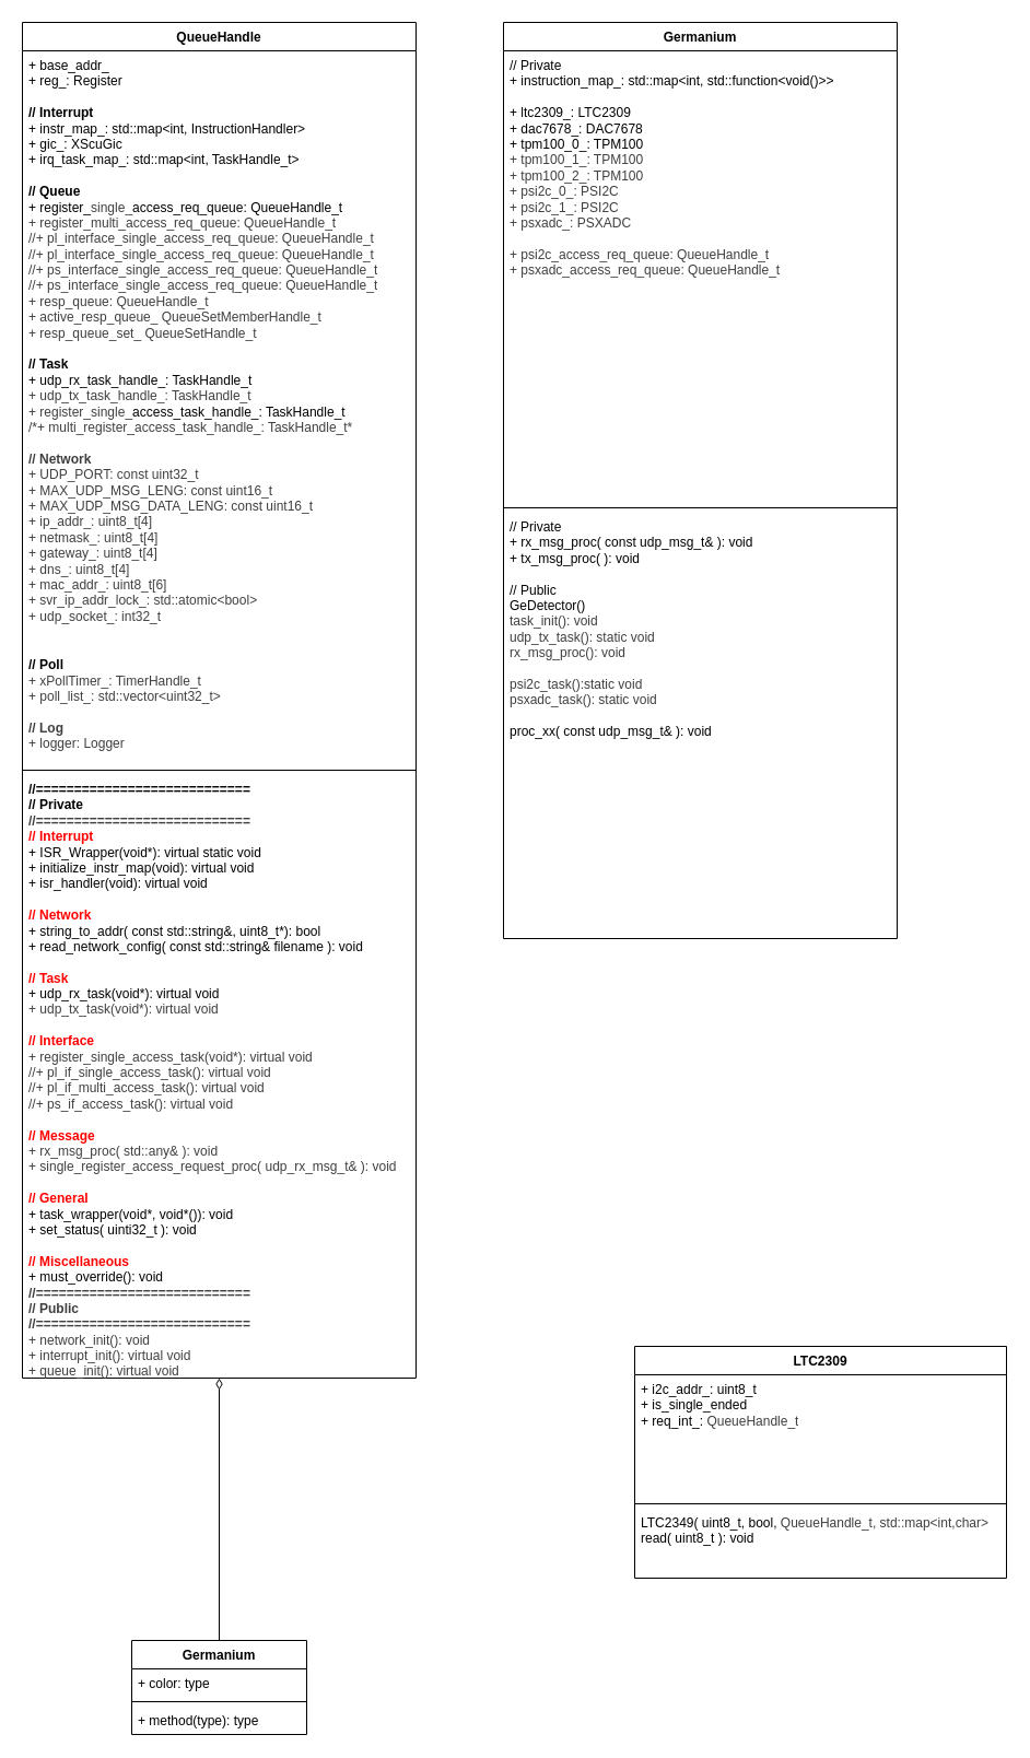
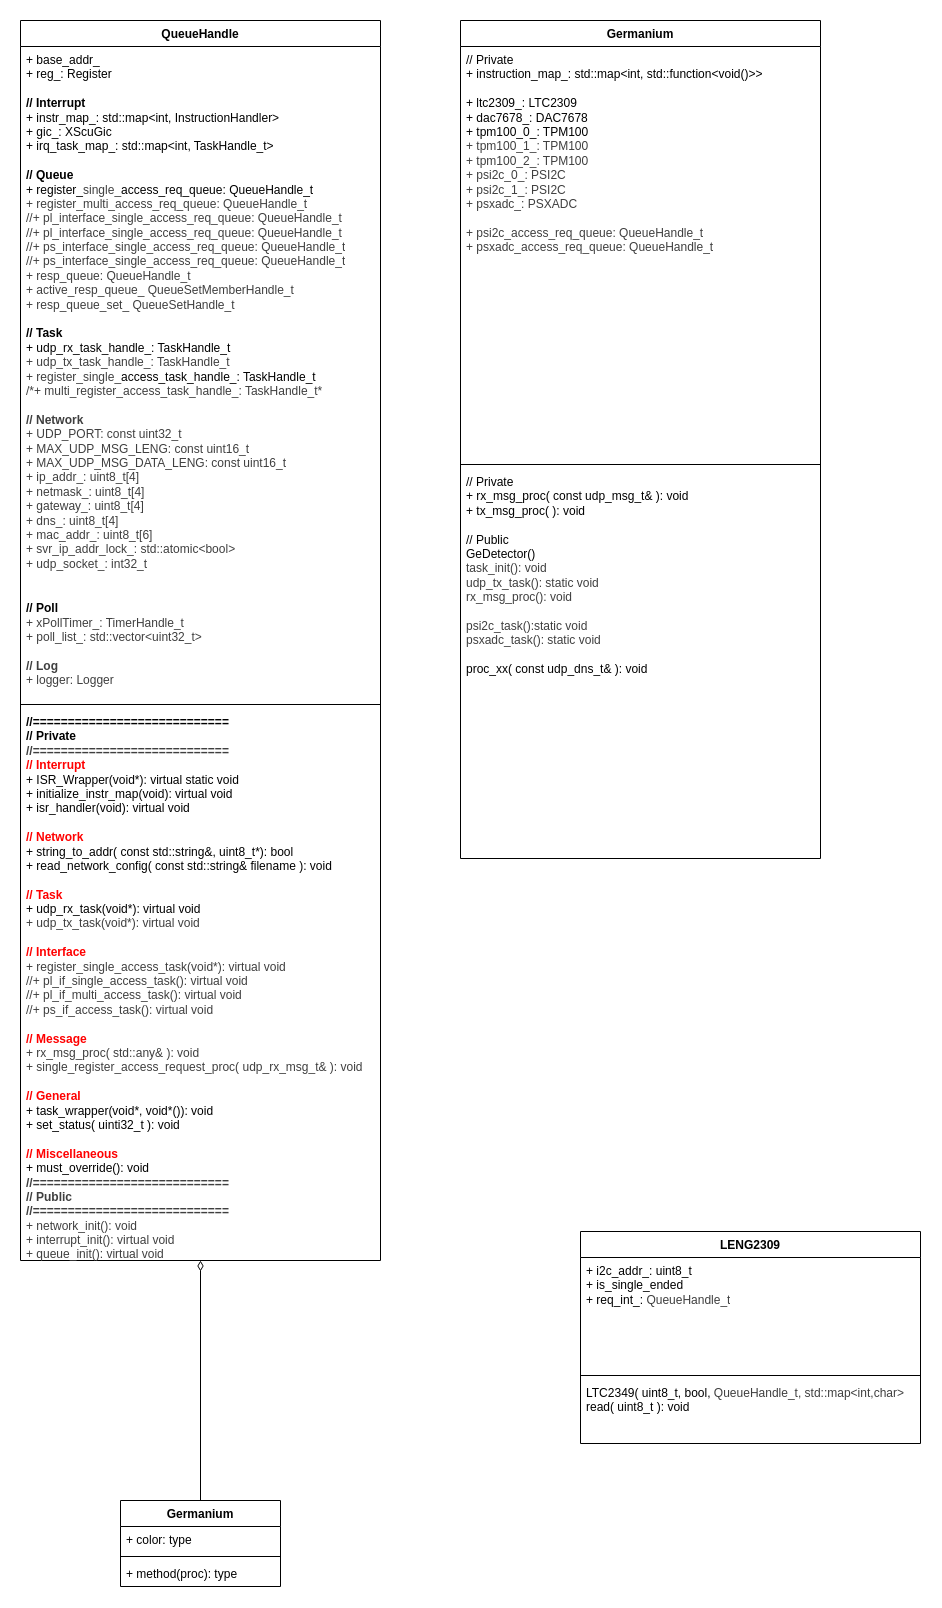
- <mxCell id="14" value="// Private&lt;div&gt;+ rx_msg_proc( const udp_msg_t&amp;amp; ): void&lt;div&gt;+ tx_msg_proc( ): void&lt;/div&gt;&lt;/div&gt;&lt;div&gt;&lt;br&gt;&lt;/div&gt;&lt;div&gt;// Public&lt;/div&gt;&lt;div&gt;GeDetector()&lt;/div&gt;&lt;div&gt;&lt;span style=&quot;color: rgb(63, 63, 63);&quot;&gt;task_init(): void&lt;/span&gt;&lt;/div&gt;&lt;div&gt;&lt;span style=&quot;color: rgb(63, 63, 63);&quot;&gt;udp_tx_task(): static void&lt;/span&gt;&lt;/div&gt;&lt;div&gt;&lt;span style=&quot;color: rgb(63, 63, 63);&quot;&gt;rx_msg_proc(): void&lt;/span&gt;&lt;/div&gt;&lt;div&gt;&lt;span style=&quot;color: rgb(63, 63, 63);&quot;&gt;&lt;br&gt;&lt;/span&gt;&lt;/div&gt;&lt;div&gt;&lt;span style=&quot;color: rgb(63, 63, 63);&quot;&gt;psi2c_task():static void&lt;/span&gt;&lt;/div&gt;&lt;div&gt;&lt;span style=&quot;color: rgb(63, 63, 63);&quot;&gt;psxadc_task(): static void&lt;/span&gt;&lt;/div&gt;&lt;div&gt;&lt;br&gt;&lt;/div&gt;&lt;div&gt;proc_xx( const udp_msg_t&amp;amp; ): void&lt;/div&gt;&lt;div&gt;&lt;br&gt;&lt;/div&gt;" style="text;strokeColor=none;fillColor=none;align=left;verticalAlign=top;spacingLeft=4;spacingRight=4;overflow=hidden;rotatable=0;points=[[0,0.5],[1,0.5]];portConstraint=eastwest;whiteSpace=wrap;html=1;" parent="11" vertex="1"><mxGeometry y="448" width="360" height="390" as="geometry" /></mxCell>
+ <mxCell id="14" value="// Private&lt;div&gt;+ rx_msg_proc( const udp_msg_t&amp;amp; ): void&lt;div&gt;+ tx_msg_proc( ): void&lt;/div&gt;&lt;/div&gt;&lt;div&gt;&lt;br&gt;&lt;/div&gt;&lt;div&gt;// Public&lt;/div&gt;&lt;div&gt;GeDetector()&lt;/div&gt;&lt;div&gt;&lt;span style=&quot;color: rgb(63, 63, 63);&quot;&gt;task_init(): void&lt;/span&gt;&lt;/div&gt;&lt;div&gt;&lt;span style=&quot;color: rgb(63, 63, 63);&quot;&gt;udp_tx_task(): static void&lt;/span&gt;&lt;/div&gt;&lt;div&gt;&lt;span style=&quot;color: rgb(63, 63, 63);&quot;&gt;rx_msg_proc(): void&lt;/span&gt;&lt;/div&gt;&lt;div&gt;&lt;span style=&quot;color: rgb(63, 63, 63);&quot;&gt;&lt;br&gt;&lt;/span&gt;&lt;/div&gt;&lt;div&gt;&lt;span style=&quot;color: rgb(63, 63, 63);&quot;&gt;psi2c_task():static void&lt;/span&gt;&lt;/div&gt;&lt;div&gt;&lt;span style=&quot;color: rgb(63, 63, 63);&quot;&gt;psxadc_task(): static void&lt;/span&gt;&lt;/div&gt;&lt;div&gt;&lt;br&gt;&lt;/div&gt;&lt;div&gt;proc_xx( const udp_dns_t&amp;amp; ): void&lt;/div&gt;&lt;div&gt;&lt;br&gt;&lt;/div&gt;" style="text;strokeColor=none;fillColor=none;align=left;verticalAlign=top;spacingLeft=4;spacingRight=4;overflow=hidden;rotatable=0;points=[[0,0.5],[1,0.5]];portConstraint=eastwest;whiteSpace=wrap;html=1;" parent="11" vertex="1"><mxGeometry y="448" width="360" height="390" as="geometry" /></mxCell>
- <mxCell id="15" value="LTC2309" style="swimlane;fontStyle=1;align=center;verticalAlign=top;childLayout=stackLayout;horizontal=1;startSize=26;horizontalStack=0;resizeParent=1;resizeParentMax=0;resizeLast=0;collapsible=1;marginBottom=0;whiteSpace=wrap;html=1;" parent="1" vertex="1"><mxGeometry x="580" y="1231" width="340" height="212" as="geometry" /></mxCell>
+ <mxCell id="15" value="LENG2309" style="swimlane;fontStyle=1;align=center;verticalAlign=top;childLayout=stackLayout;horizontal=1;startSize=26;horizontalStack=0;resizeParent=1;resizeParentMax=0;resizeLast=0;collapsible=1;marginBottom=0;whiteSpace=wrap;html=1;" parent="1" vertex="1"><mxGeometry x="580" y="1231" width="340" height="212" as="geometry" /></mxCell>
- <mxCell id="10" value="+ method(type): type" style="text;strokeColor=none;fillColor=none;align=left;verticalAlign=top;spacingLeft=4;spacingRight=4;overflow=hidden;rotatable=0;points=[[0,0.5],[1,0.5]];portConstraint=eastwest;whiteSpace=wrap;html=1;" parent="7" vertex="1"><mxGeometry y="60" width="160" height="26" as="geometry" /></mxCell>
+ <mxCell id="10" value="+ method(proc): type" style="text;strokeColor=none;fillColor=none;align=left;verticalAlign=top;spacingLeft=4;spacingRight=4;overflow=hidden;rotatable=0;points=[[0,0.5],[1,0.5]];portConstraint=eastwest;whiteSpace=wrap;html=1;" parent="7" vertex="1"><mxGeometry y="60" width="160" height="26" as="geometry" /></mxCell>
